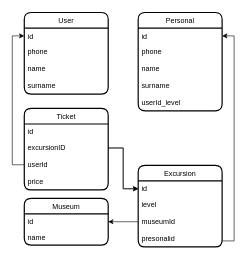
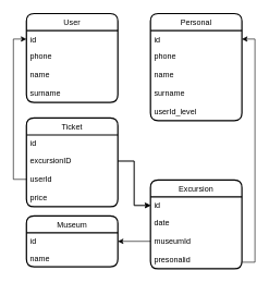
- <mxCell id="21" value="level" style="text;strokeColor=none;fillColor=none;align=left;verticalAlign=top;spacingLeft=4;spacingRight=4;overflow=hidden;rotatable=0;points=[[0,0.5],[1,0.5]];portConstraint=eastwest;" vertex="1" parent="19"><mxGeometry y="52" width="140" height="28" as="geometry" /></mxCell>
+ <mxCell id="21" value="date" style="text;strokeColor=none;fillColor=none;align=left;verticalAlign=top;spacingLeft=4;spacingRight=4;overflow=hidden;rotatable=0;points=[[0,0.5],[1,0.5]];portConstraint=eastwest;" vertex="1" parent="19"><mxGeometry y="52" width="140" height="28" as="geometry" /></mxCell>
